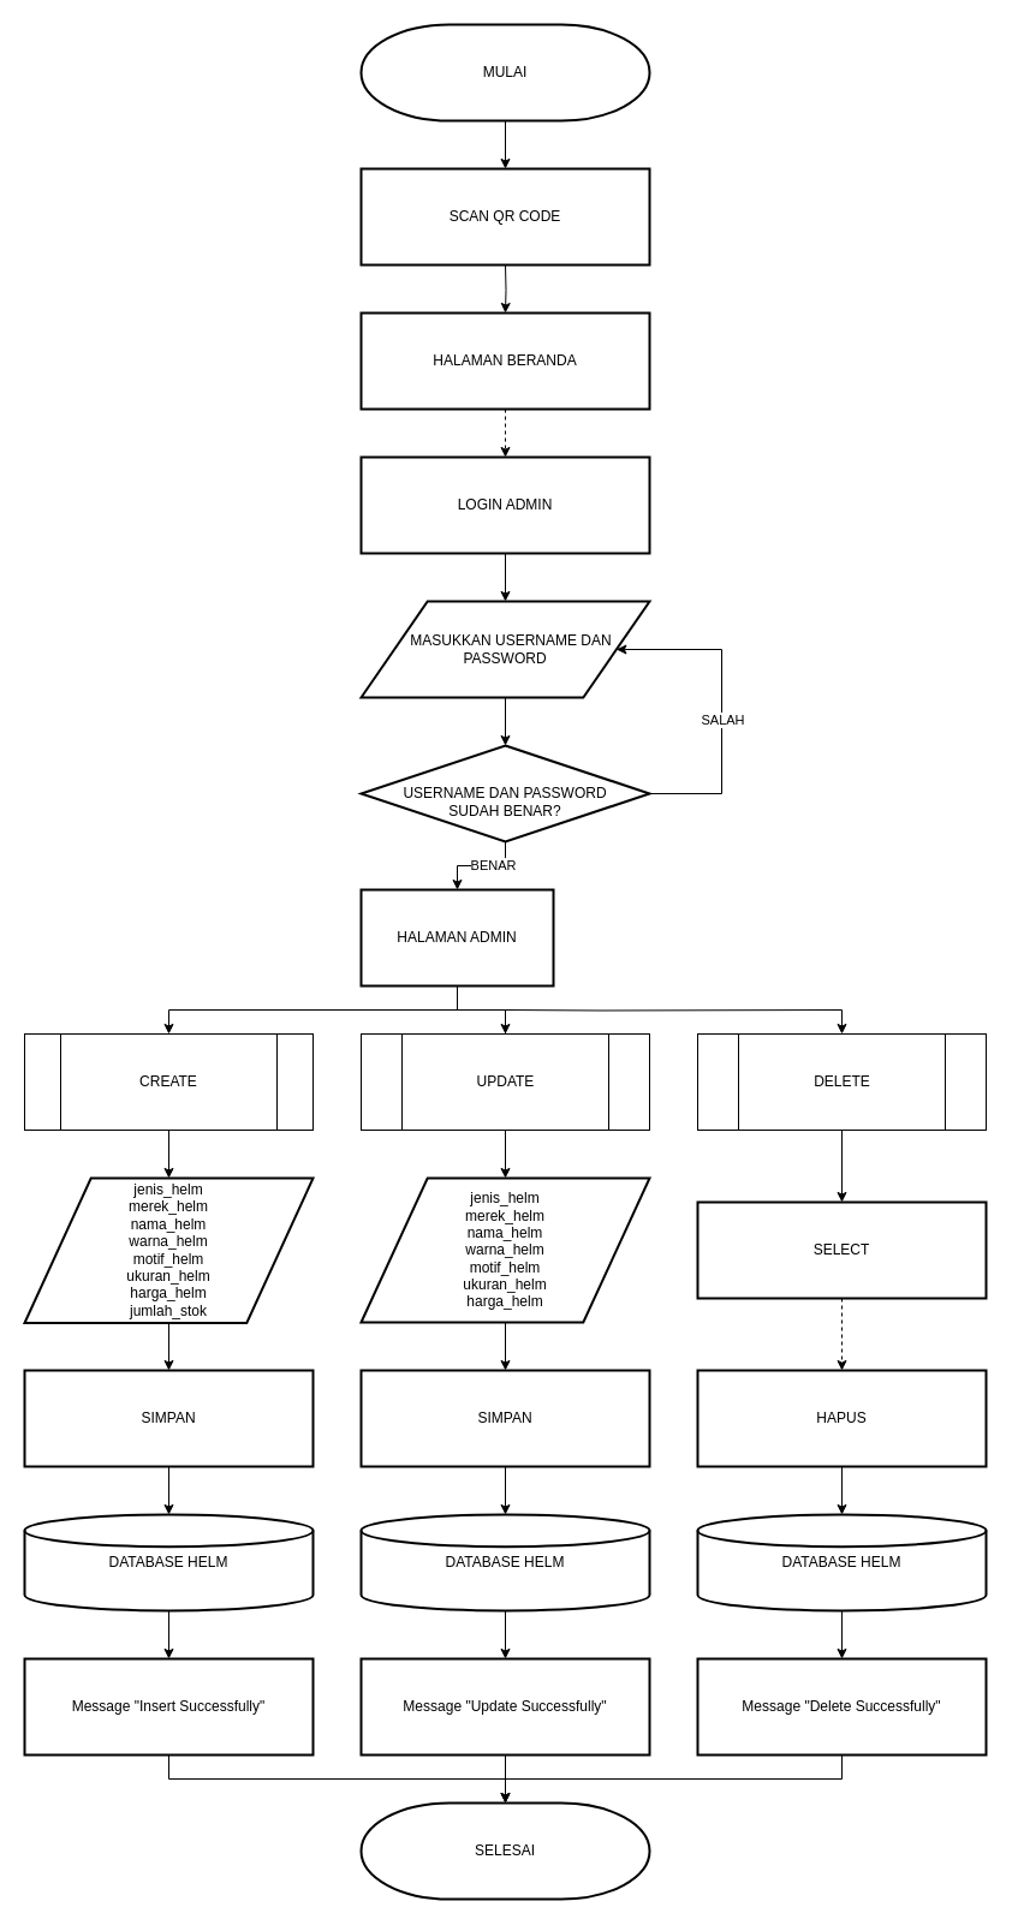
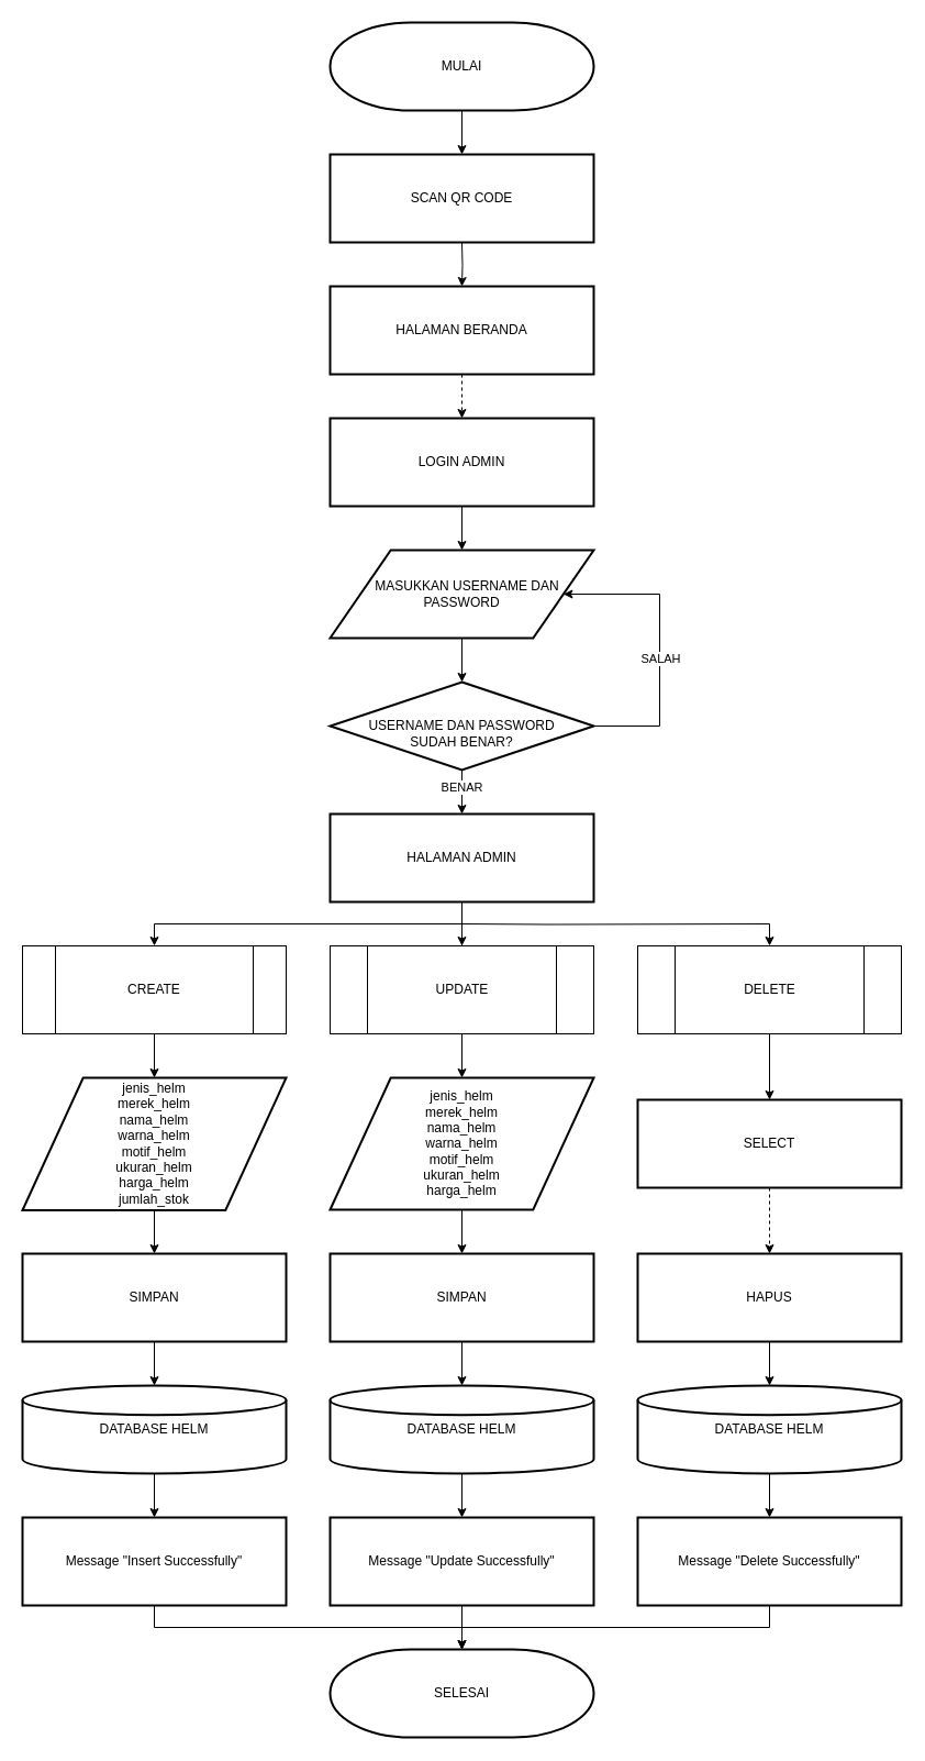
- <mxCell id="16" value="HALAMAN ADMIN" style="rounded=0;whiteSpace=wrap;html=1;absoluteArcSize=1;arcSize=14;strokeWidth=2;" vertex="1" parent="1"><mxGeometry x="300" y="740" width="160" height="80" as="geometry" /></mxCell>
+ <mxCell id="16" value="HALAMAN ADMIN" style="rounded=0;whiteSpace=wrap;html=1;absoluteArcSize=1;arcSize=14;strokeWidth=2;" vertex="1" parent="1"><mxGeometry x="300" y="740" width="240" height="80" as="geometry" /></mxCell>
